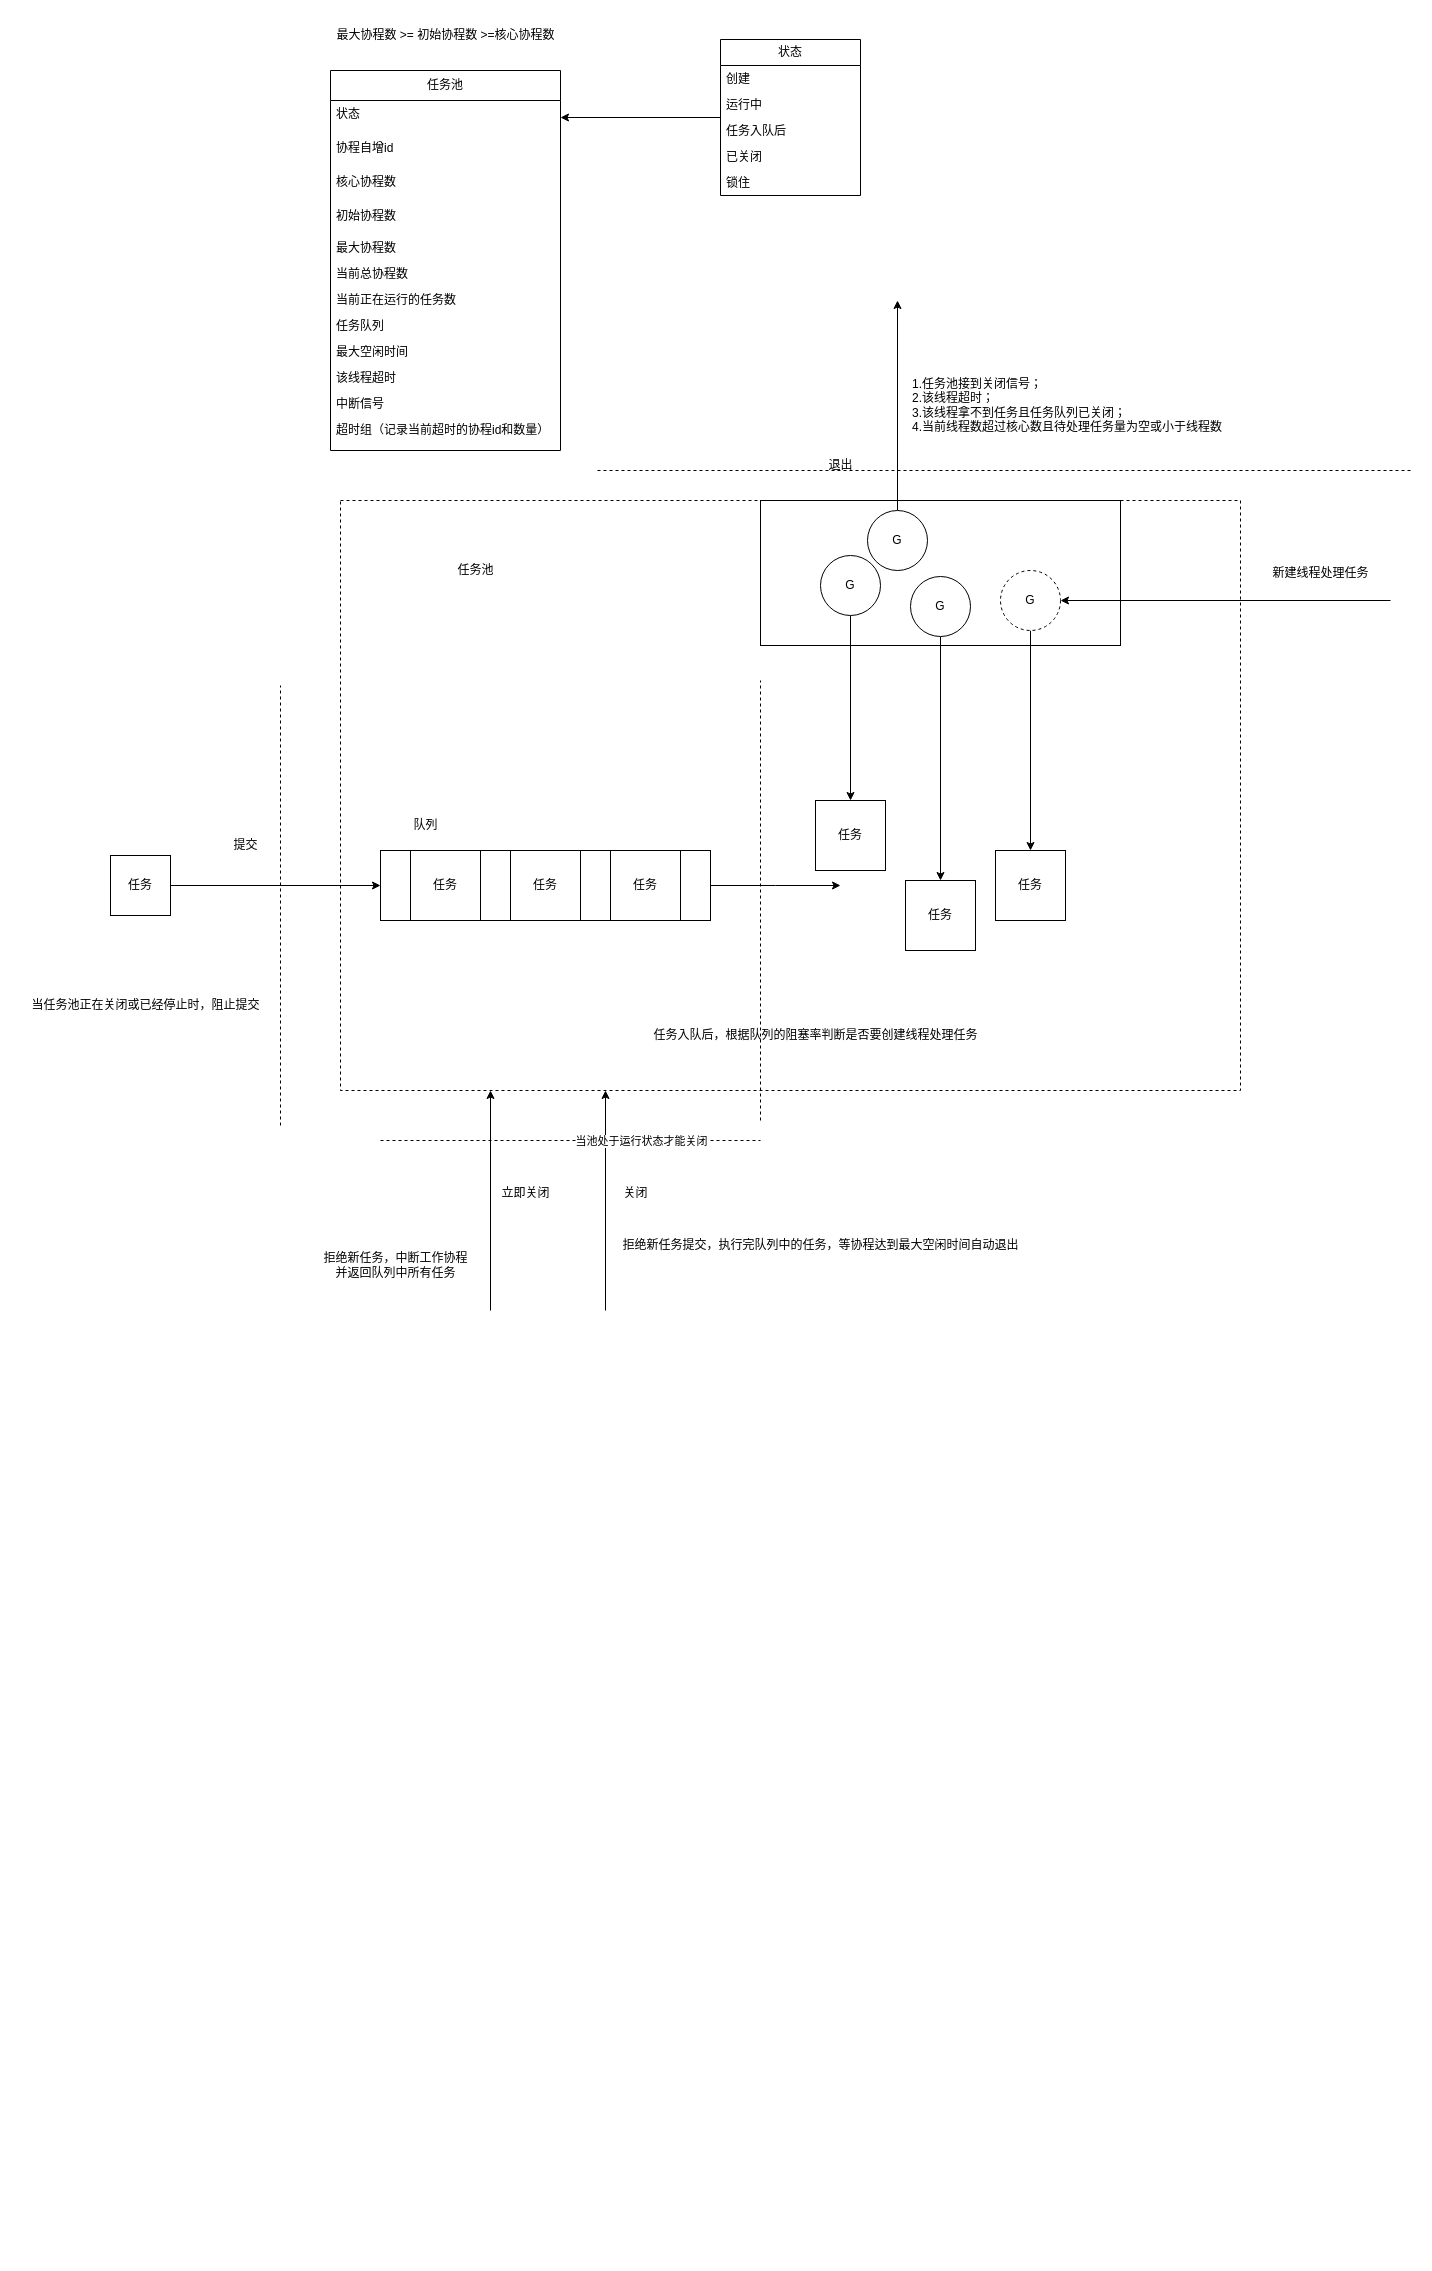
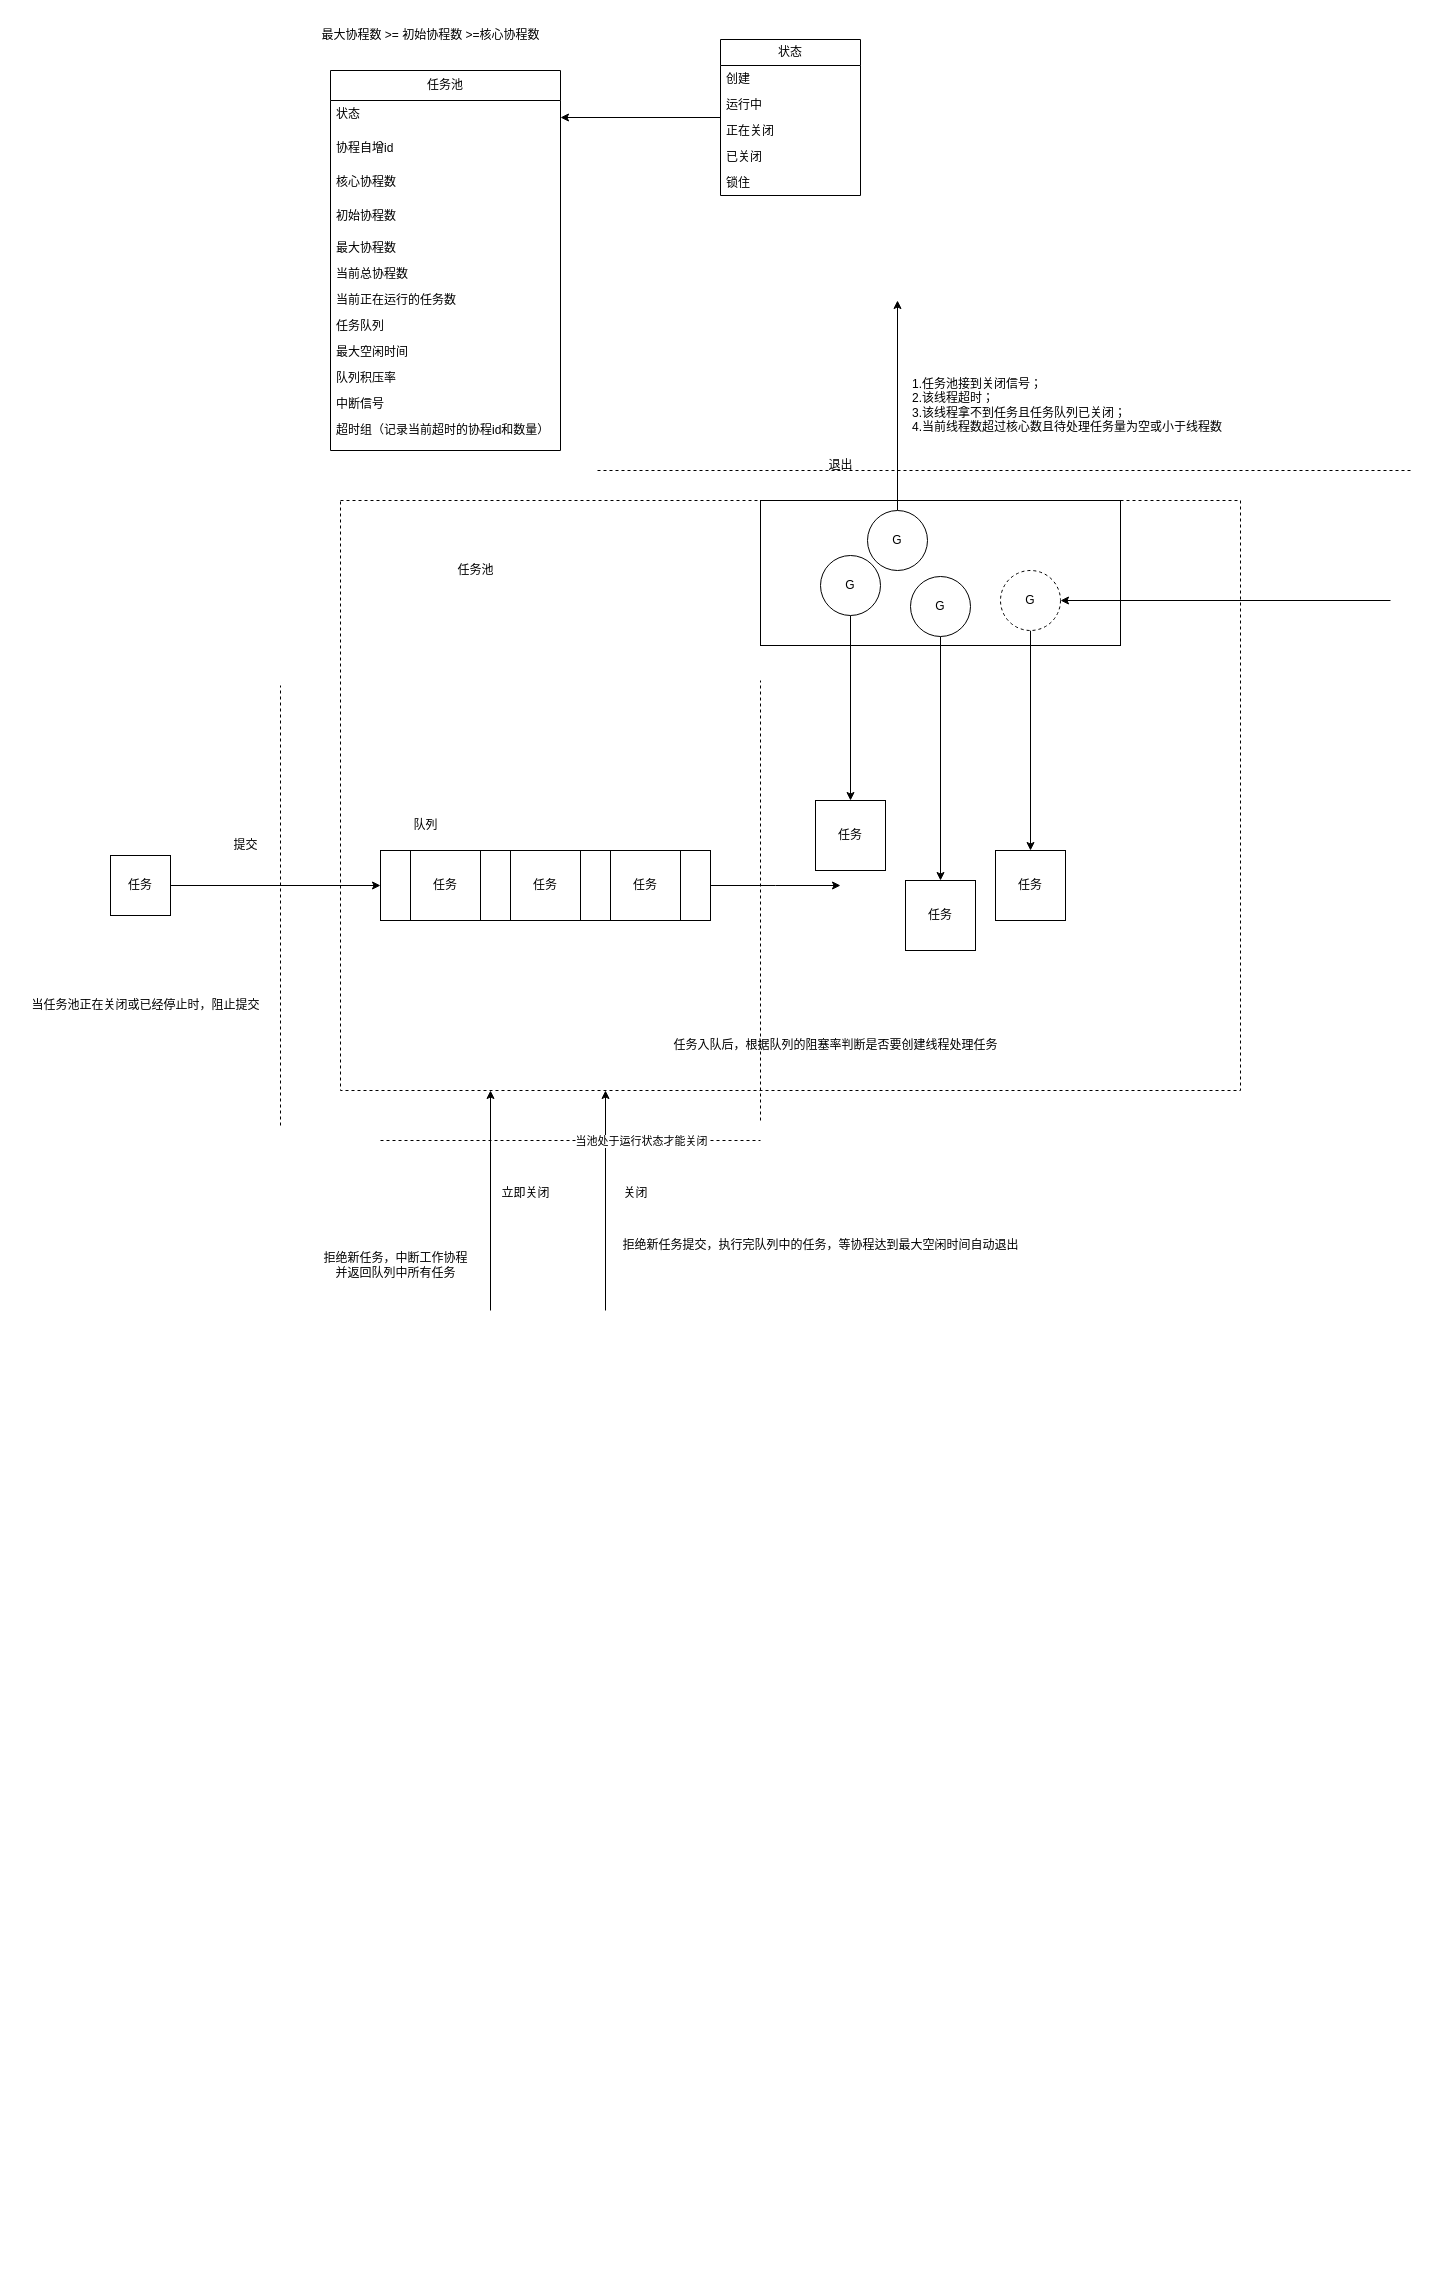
- <mxCell id="17" value="最大协程数&amp;nbsp;&amp;gt;= 初始协程数&amp;nbsp;&amp;gt;=核心协程数" style="text;html=1;align=center;verticalAlign=middle;resizable=0;points=[];autosize=1;strokeColor=none;fillColor=none;" parent="1" vertex="1"><mxGeometry x="325" y="20" width="240" height="30" as="geometry" /></mxCell>
+ <mxCell id="17" value="最大协程数&amp;nbsp;&amp;gt;= 初始协程数&amp;nbsp;&amp;gt;=核心协程数" style="text;html=1;align=center;verticalAlign=middle;resizable=0;points=[];autosize=1;strokeColor=none;fillColor=none;" parent="1" vertex="1"><mxGeometry x="310" y="20" width="240" height="30" as="geometry" /></mxCell>
- <mxCell id="61" value="任务入队后" style="text;strokeColor=none;fillColor=none;align=left;verticalAlign=top;spacingLeft=4;spacingRight=4;overflow=hidden;rotatable=0;points=[[0,0.5],[1,0.5]];portConstraint=eastwest;whiteSpace=wrap;html=1;" parent="58" vertex="1"><mxGeometry y="78" width="140" height="26" as="geometry" /></mxCell>
+ <mxCell id="61" value="正在关闭" style="text;strokeColor=none;fillColor=none;align=left;verticalAlign=top;spacingLeft=4;spacingRight=4;overflow=hidden;rotatable=0;points=[[0,0.5],[1,0.5]];portConstraint=eastwest;whiteSpace=wrap;html=1;" parent="58" vertex="1"><mxGeometry y="78" width="140" height="26" as="geometry" /></mxCell>
- <mxCell id="14" value="该线程超时" style="text;strokeColor=none;fillColor=none;align=left;verticalAlign=top;spacingLeft=4;spacingRight=4;overflow=hidden;rotatable=0;points=[[0,0.5],[1,0.5]];portConstraint=eastwest;whiteSpace=wrap;html=1;" parent="4" vertex="1"><mxGeometry y="294" width="230" height="26" as="geometry" /></mxCell>
+ <mxCell id="14" value="队列积压率" style="text;strokeColor=none;fillColor=none;align=left;verticalAlign=top;spacingLeft=4;spacingRight=4;overflow=hidden;rotatable=0;points=[[0,0.5],[1,0.5]];portConstraint=eastwest;whiteSpace=wrap;html=1;" parent="4" vertex="1"><mxGeometry y="294" width="230" height="26" as="geometry" /></mxCell>
- <mxCell id="55" value="新建线程处理任务" style="text;html=1;align=center;verticalAlign=middle;resizable=0;points=[];autosize=1;strokeColor=none;fillColor=none;" parent="1" vertex="1"><mxGeometry x="1260" y="557.5" width="120" height="30" as="geometry" /></mxCell>
- <mxCell id="46" value="任务入队后，根据队列的阻塞率判断是否要创建线程处理任务" style="text;html=1;align=center;verticalAlign=middle;resizable=0;points=[];autosize=1;strokeColor=none;fillColor=none;" parent="1" vertex="1"><mxGeometry x="640" y="1020" width="350" height="30" as="geometry" /></mxCell>
+ <mxCell id="46" value="任务入队后，根据队列的阻塞率判断是否要创建线程处理任务" style="text;html=1;align=center;verticalAlign=middle;resizable=0;points=[];autosize=1;strokeColor=none;fillColor=none;" parent="1" vertex="1"><mxGeometry x="660" y="1030" width="350" height="30" as="geometry" /></mxCell>
